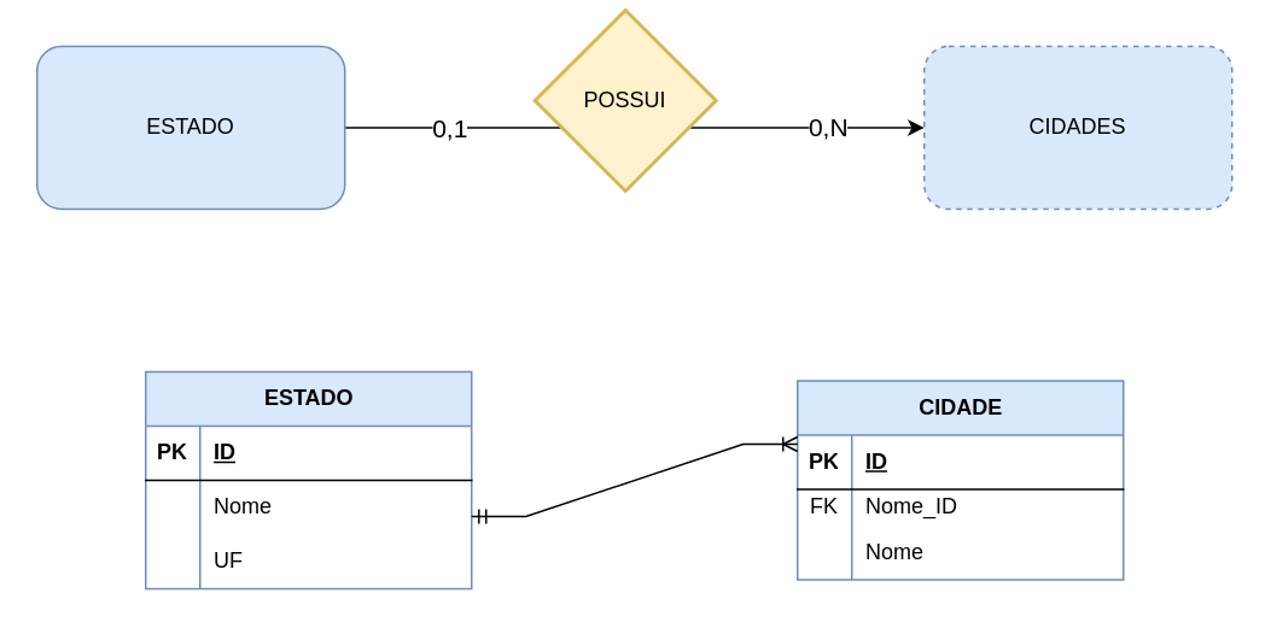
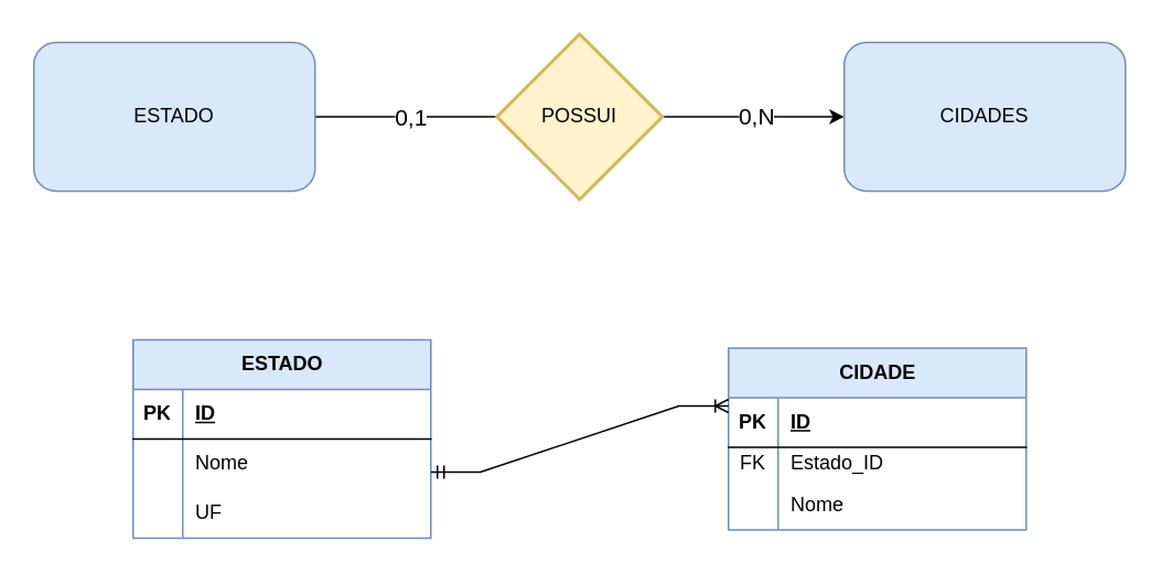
- <mxCell id="8" value="POSSUI" style="strokeWidth=2;html=1;shape=mxgraph.flowchart.decision;whiteSpace=wrap;fillColor=#fff2cc;strokeColor=#d6b656;" vertex="1" parent="1"><mxGeometry x="295" y="5" width="100" height="100" as="geometry" /></mxCell>
+ <mxCell id="8" value="POSSUI" style="strokeWidth=2;html=1;shape=mxgraph.flowchart.decision;whiteSpace=wrap;fillColor=#fff2cc;strokeColor=#d6b656;" vertex="1" parent="1"><mxGeometry x="300" y="20" width="100" height="100" as="geometry" /></mxCell>
- <mxCell id="7" value="CIDADES" style="rounded=1;whiteSpace=wrap;html=1;fillColor=#dae8fc;strokeColor=#6c8ebf;dashed=1;" vertex="1" parent="1"><mxGeometry x="510" y="25" width="170" height="90" as="geometry" /></mxCell>
+ <mxCell id="7" value="CIDADES" style="rounded=1;whiteSpace=wrap;html=1;fillColor=#dae8fc;strokeColor=#6c8ebf;" vertex="1" parent="1"><mxGeometry x="510" y="25" width="170" height="90" as="geometry" /></mxCell>
- <mxCell id="25" value="Nome_ID" style="shape=partialRectangle;connectable=0;fillColor=none;top=0;left=0;bottom=0;right=0;align=left;spacingLeft=6;overflow=hidden;whiteSpace=wrap;html=1;strokeColor=#000000;" vertex="1" parent="23"><mxGeometry x="30" width="150" height="20" as="geometry"><mxRectangle width="150" height="20" as="alternateBounds" /></mxGeometry></mxCell>
+ <mxCell id="25" value="Estado_ID" style="shape=partialRectangle;connectable=0;fillColor=none;top=0;left=0;bottom=0;right=0;align=left;spacingLeft=6;overflow=hidden;whiteSpace=wrap;html=1;strokeColor=#000000;" vertex="1" parent="23"><mxGeometry x="30" width="150" height="20" as="geometry"><mxRectangle width="150" height="20" as="alternateBounds" /></mxGeometry></mxCell>
